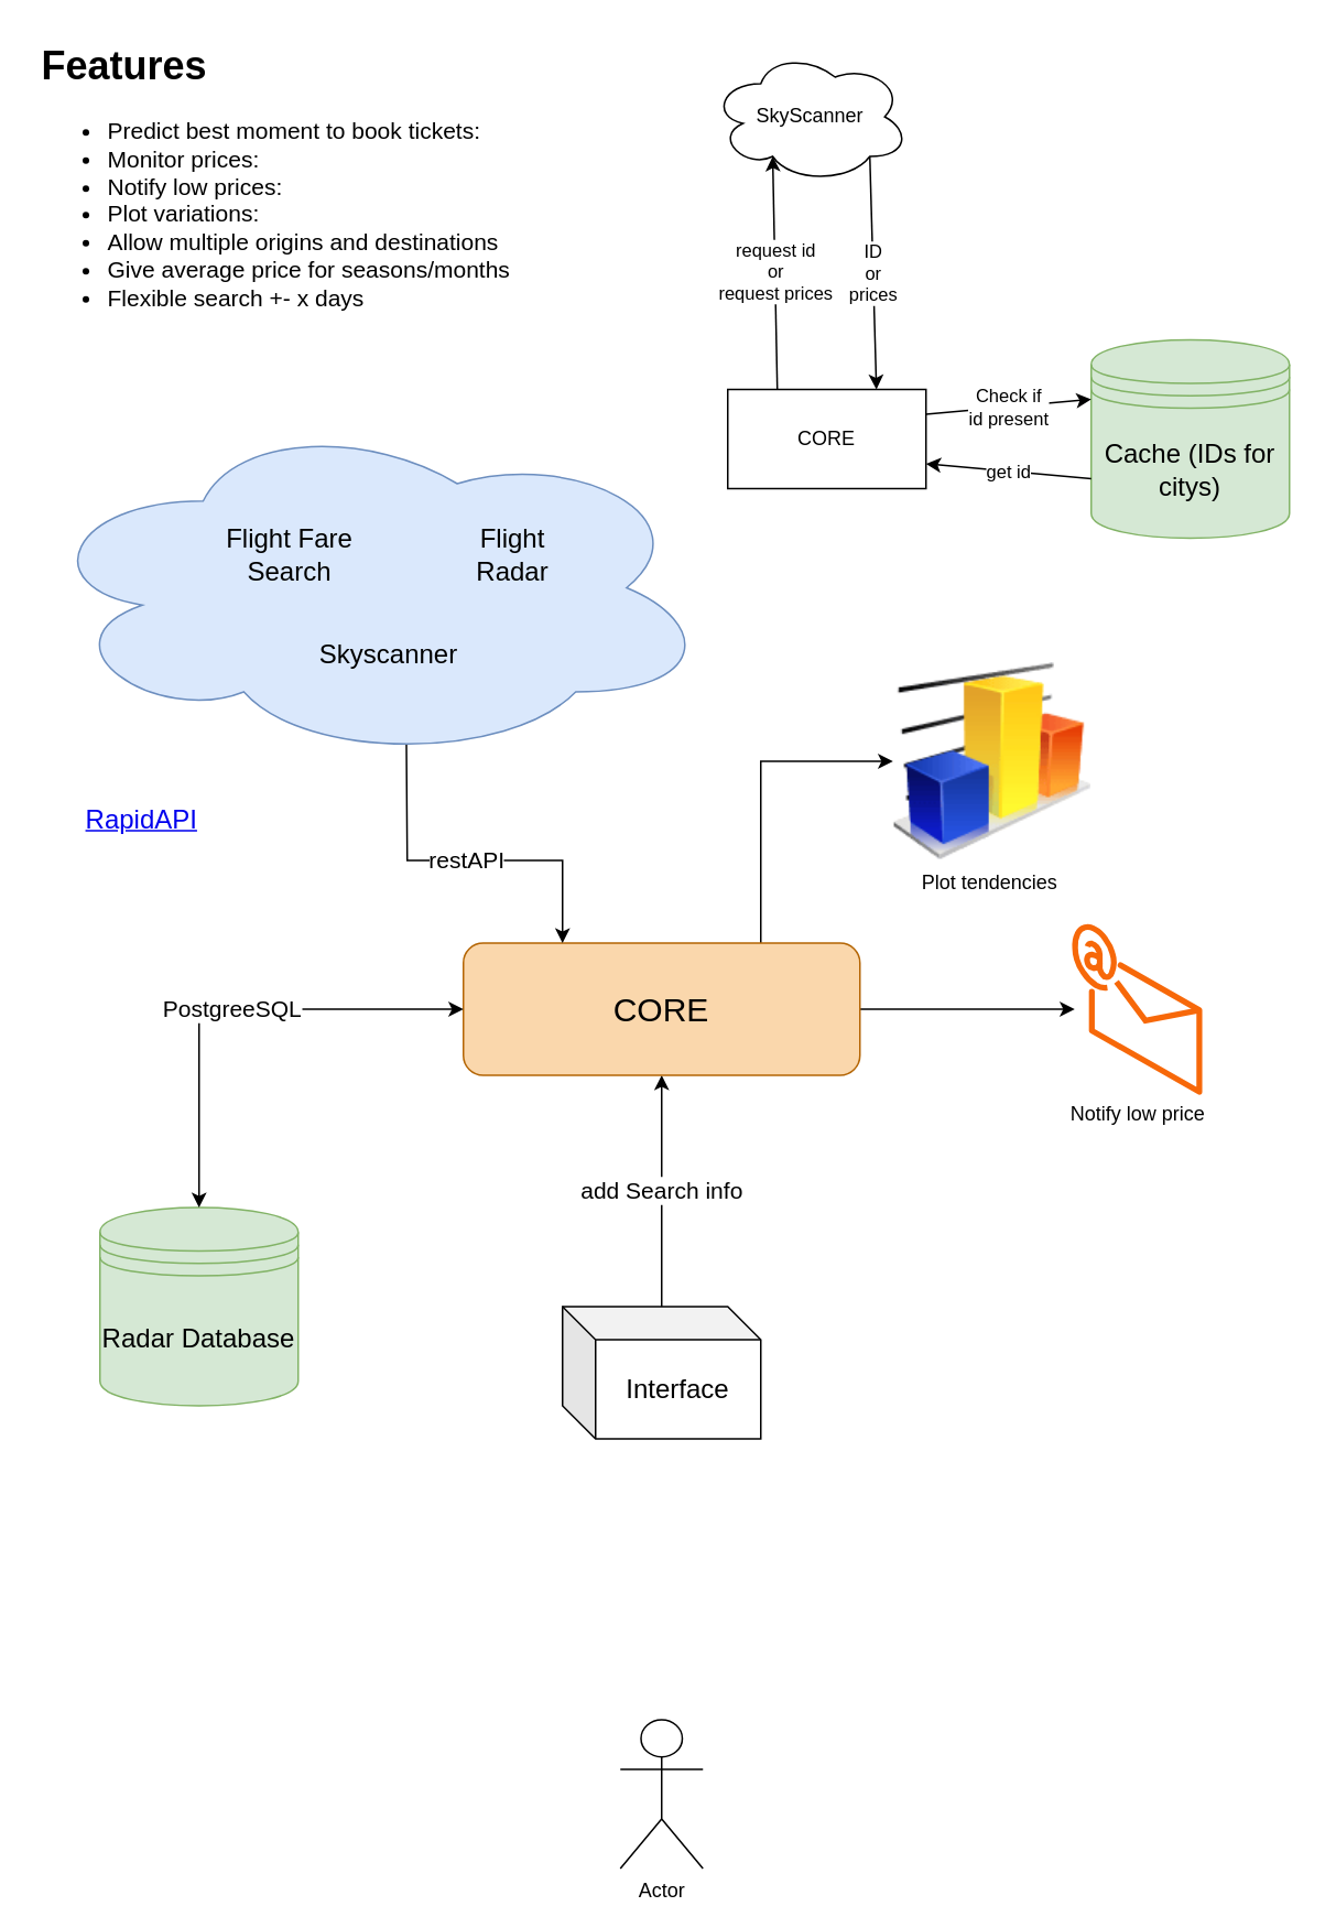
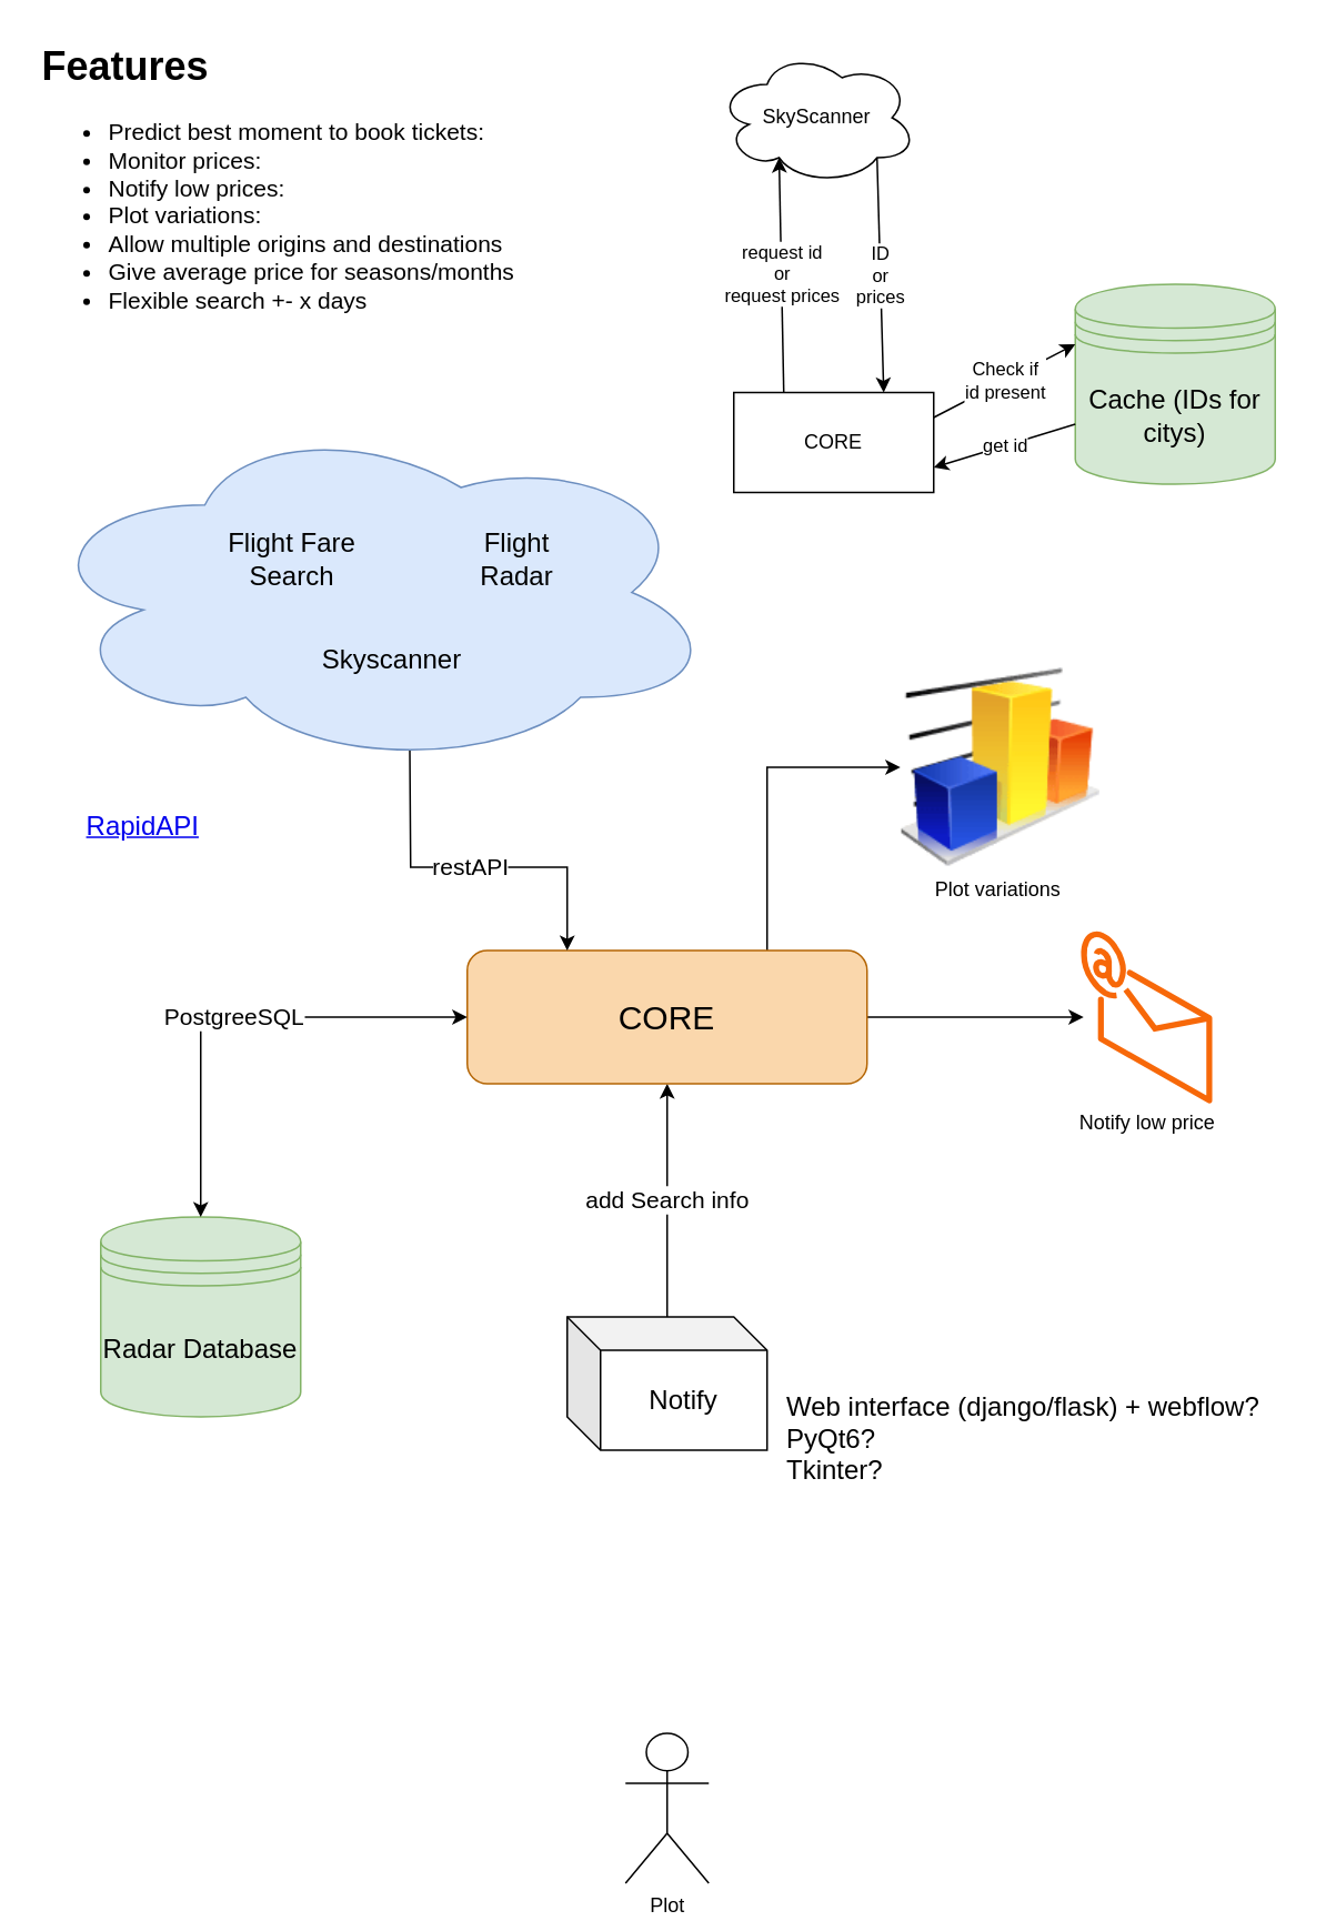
- <mxCell id="23" value="Cache (IDs for citys)" style="shape=datastore;whiteSpace=wrap;html=1;fillColor=#d5e8d4;strokeColor=#82b366;fontSize=16;" parent="1" vertex="1"><mxGeometry x="660" y="205" width="120" height="120" as="geometry" /></mxCell>
+ <mxCell id="23" value="Cache (IDs for citys)" style="shape=datastore;whiteSpace=wrap;html=1;fillColor=#d5e8d4;strokeColor=#82b366;fontSize=16;" parent="1" vertex="1"><mxGeometry x="645" y="170" width="120" height="120" as="geometry" /></mxCell>
- <mxCell id="12" value="Plot tendencies&amp;nbsp;" style="image;html=1;image=img/lib/clip_art/finance/Graph_128x128.png" parent="1" vertex="1"><mxGeometry x="540" y="400" width="120" height="120" as="geometry" /></mxCell>
+ <mxCell id="12" value="Plot variations&amp;nbsp;" style="image;html=1;image=img/lib/clip_art/finance/Graph_128x128.png" parent="1" vertex="1"><mxGeometry x="540" y="400" width="120" height="120" as="geometry" /></mxCell>
- <mxCell id="19" value="Interface" style="shape=cube;whiteSpace=wrap;html=1;boundedLbl=1;backgroundOutline=1;darkOpacity=0.05;darkOpacity2=0.1;fontSize=16;" parent="1" vertex="1"><mxGeometry x="340" y="790" width="120" height="80" as="geometry" /></mxCell>
+ <mxCell id="19" value="Notify" style="shape=cube;whiteSpace=wrap;html=1;boundedLbl=1;backgroundOutline=1;darkOpacity=0.05;darkOpacity2=0.1;fontSize=16;" parent="1" vertex="1"><mxGeometry x="340" y="790" width="120" height="80" as="geometry" /></mxCell>
+ <mxCell id="20" value="Web interface (django/flask) + webflow?&lt;div&gt;PyQt6?&lt;/div&gt;&lt;div&gt;Tkinter?&lt;/div&gt;" style="text;html=1;align=left;verticalAlign=middle;whiteSpace=wrap;rounded=0;fontSize=16;" parent="1" vertex="1"><mxGeometry x="470" y="805" width="300" height="115" as="geometry" /></mxCell>
- <mxCell id="6" value="Actor" style="shape=umlActor;verticalLabelPosition=bottom;verticalAlign=top;html=1;outlineConnect=0;" parent="1" vertex="1"><mxGeometry x="375" y="1040" width="50" height="90" as="geometry" /></mxCell>
+ <mxCell id="6" value="Plot" style="shape=umlActor;verticalLabelPosition=bottom;verticalAlign=top;html=1;outlineConnect=0;" parent="1" vertex="1"><mxGeometry x="375" y="1040" width="50" height="90" as="geometry" /></mxCell>
